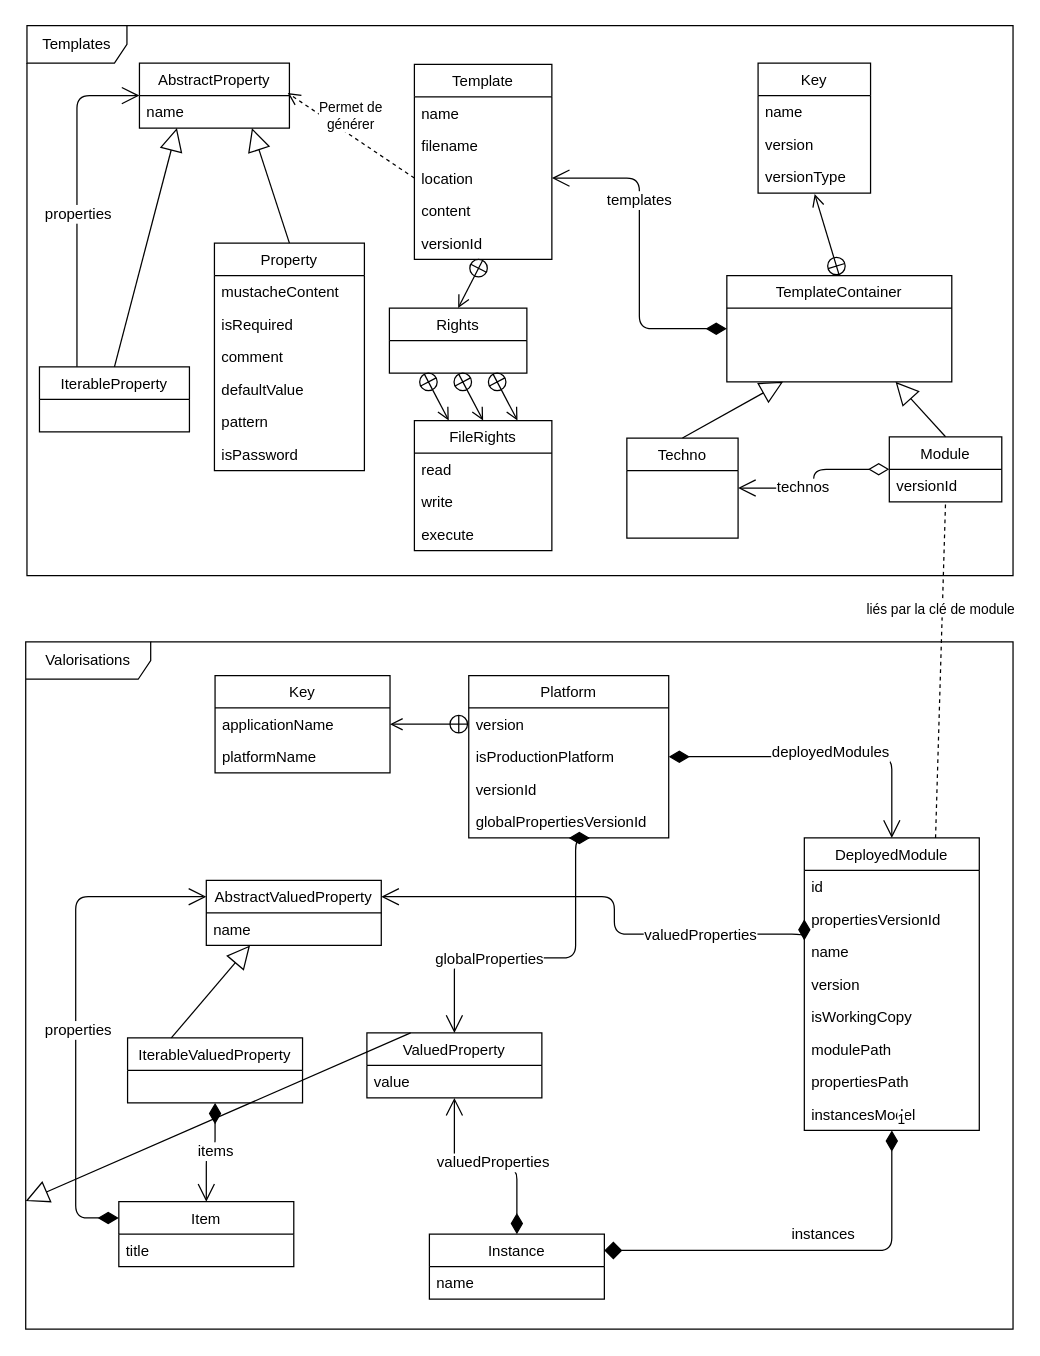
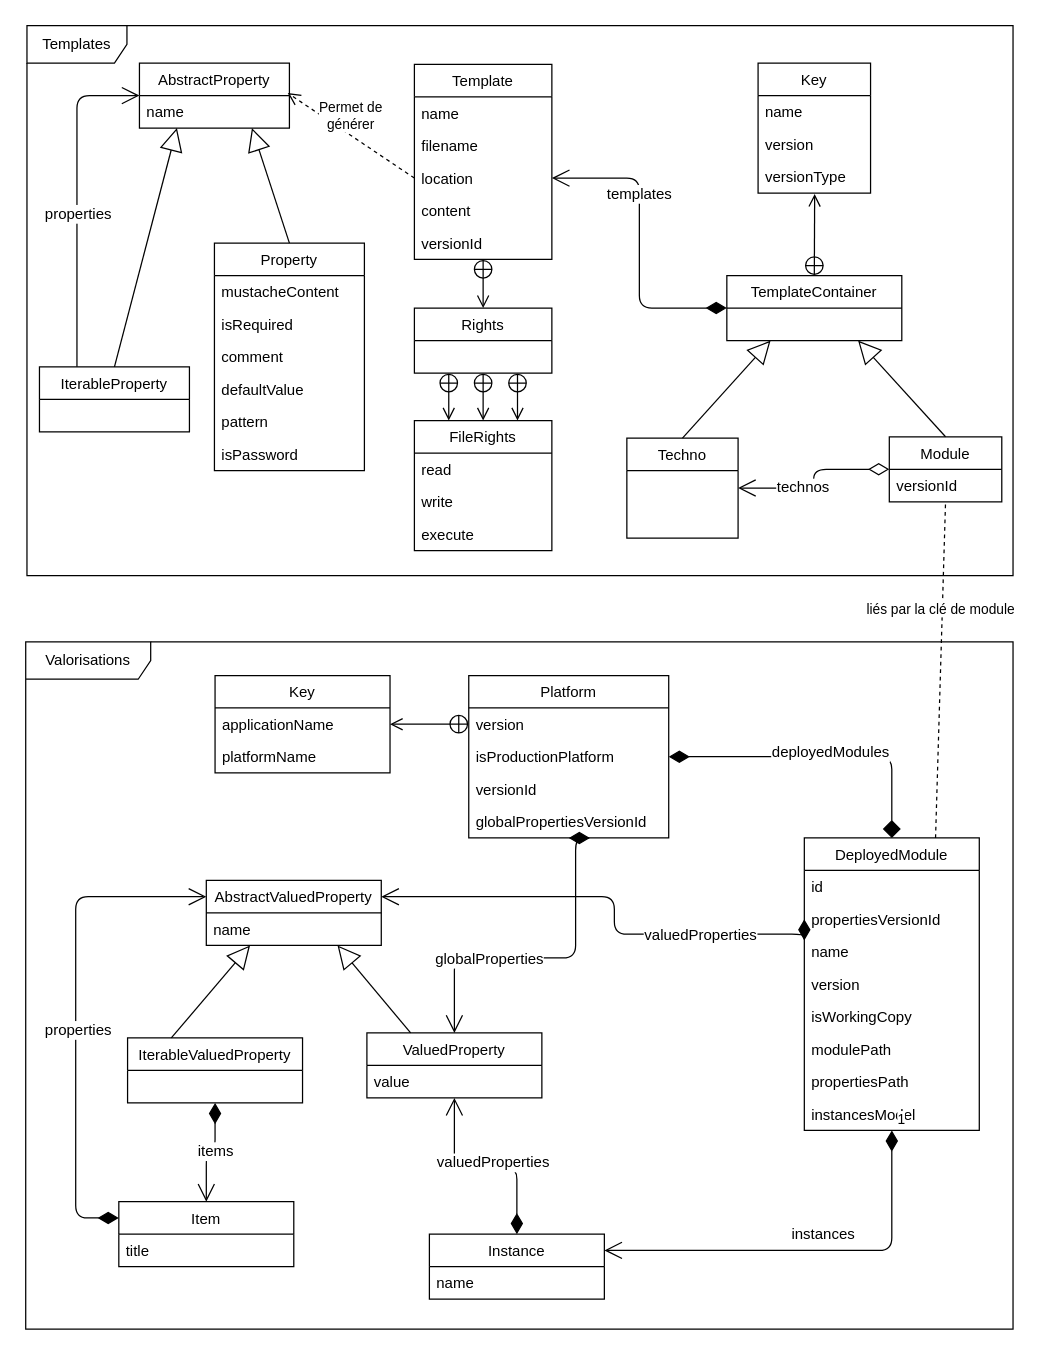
- <mxCell id="18" value="TemplateContainer" style="swimlane;fontStyle=0;childLayout=stackLayout;horizontal=1;startSize=26;fillColor=none;horizontalStack=0;resizeParent=1;resizeParentMax=0;resizeLast=0;collapsible=1;marginBottom=0;" parent="1" vertex="1"><mxGeometry x="581" y="220" width="180" height="85" as="geometry" /></mxCell>
+ <mxCell id="18" value="TemplateContainer" style="swimlane;fontStyle=0;childLayout=stackLayout;horizontal=1;startSize=26;fillColor=none;horizontalStack=0;resizeParent=1;resizeParentMax=0;resizeLast=0;collapsible=1;marginBottom=0;" parent="1" vertex="1"><mxGeometry x="581" y="220" width="140" height="52" as="geometry" /></mxCell>
- <mxCell id="32" value="Rights" style="swimlane;fontStyle=0;childLayout=stackLayout;horizontal=1;startSize=26;fillColor=none;horizontalStack=0;resizeParent=1;resizeParentMax=0;resizeLast=0;collapsible=1;marginBottom=0;" parent="1" vertex="1"><mxGeometry x="311" y="246" width="110" height="52" as="geometry" /></mxCell>
+ <mxCell id="32" value="Rights" style="swimlane;fontStyle=0;childLayout=stackLayout;horizontal=1;startSize=26;fillColor=none;horizontalStack=0;resizeParent=1;resizeParentMax=0;resizeLast=0;collapsible=1;marginBottom=0;" parent="1" vertex="1"><mxGeometry x="331" y="246" width="110" height="52" as="geometry" /></mxCell>
- <mxCell id="72" value="" style="endArrow=open;html=1;endSize=12;startArrow=diamondThin;startSize=14;startFill=1;edgeStyle=orthogonalEdgeStyle;align=left;verticalAlign=bottom;exitX=1;exitY=0.5;exitDx=0;exitDy=0;entryX=0.5;entryY=0;entryDx=0;entryDy=0;" parent="1" source="55" target="61" edge="1"><mxGeometry x="-0.827" y="29" relative="1" as="geometry"><mxPoint x="33" y="1147" as="sourcePoint" /><mxPoint x="193" y="1147" as="targetPoint" /><mxPoint as="offset" /></mxGeometry></mxCell>
+ <mxCell id="72" value="" style="endArrow=diamond;html=1;endSize=12;startArrow=diamondThin;startSize=14;startFill=1;edgeStyle=orthogonalEdgeStyle;align=left;verticalAlign=bottom;exitX=1;exitY=0.5;exitDx=0;exitDy=0;entryX=0.5;entryY=0;entryDx=0;entryDy=0;" parent="1" source="55" target="61" edge="1"><mxGeometry x="-0.827" y="29" relative="1" as="geometry"><mxPoint x="33" y="1147" as="sourcePoint" /><mxPoint x="193" y="1147" as="targetPoint" /><mxPoint as="offset" /></mxGeometry></mxCell>
- <mxCell id="80" value="" style="endArrow=block;endSize=16;endFill=0;html=1;exitX=0.25;exitY=0;exitDx=0;exitDy=0;" parent="1" source="49" target="3" edge="1"><mxGeometry width="160" relative="1" as="geometry"><mxPoint x="123.508" y="827" as="sourcePoint" /><mxPoint x="125.48" y="726.012" as="targetPoint" /></mxGeometry></mxCell>
+ <mxCell id="80" value="" style="endArrow=block;endSize=16;endFill=0;html=1;entryX=0.75;entryY=1;entryDx=0;entryDy=0;exitX=0.25;exitY=0;exitDx=0;exitDy=0;" parent="1" source="49" target="47" edge="1"><mxGeometry width="160" relative="1" as="geometry"><mxPoint x="123.508" y="827" as="sourcePoint" /><mxPoint x="125.48" y="726.012" as="targetPoint" /></mxGeometry></mxCell>
- <mxCell id="85" value="1" style="endArrow=diamond;html=1;endSize=12;startArrow=diamondThin;startSize=14;startFill=1;edgeStyle=orthogonalEdgeStyle;align=left;verticalAlign=bottom;entryX=1;entryY=0.25;entryDx=0;entryDy=0;exitX=0.5;exitY=1;exitDx=0;exitDy=0;" parent="1" source="61" target="70" edge="1"><mxGeometry x="-1" y="3" relative="1" as="geometry"><mxPoint x="13" y="1067" as="sourcePoint" /><mxPoint x="173" y="1067" as="targetPoint" /></mxGeometry></mxCell>
+ <mxCell id="85" value="1" style="endArrow=open;html=1;endSize=12;startArrow=diamondThin;startSize=14;startFill=1;edgeStyle=orthogonalEdgeStyle;align=left;verticalAlign=bottom;entryX=1;entryY=0.25;entryDx=0;entryDy=0;exitX=0.5;exitY=1;exitDx=0;exitDy=0;" parent="1" source="61" target="70" edge="1"><mxGeometry x="-1" y="3" relative="1" as="geometry"><mxPoint x="13" y="1067" as="sourcePoint" /><mxPoint x="173" y="1067" as="targetPoint" /></mxGeometry></mxCell>
